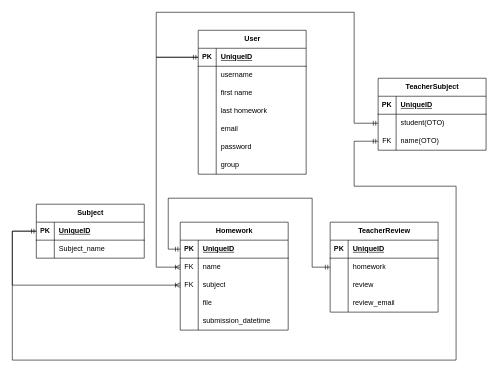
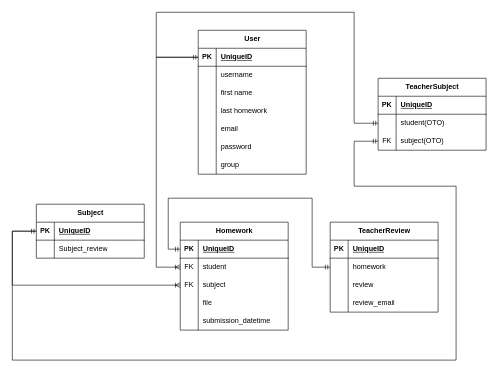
- <mxCell id="72" value="name(OTO)" style="shape=partialRectangle;connectable=0;fillColor=none;top=0;left=0;bottom=0;right=0;align=left;spacingLeft=6;overflow=hidden;whiteSpace=wrap;html=1;" parent="70" vertex="1"><mxGeometry x="30" width="150" height="30" as="geometry"><mxRectangle width="150" height="30" as="alternateBounds" /></mxGeometry></mxCell>
+ <mxCell id="72" value="subject(OTO)" style="shape=partialRectangle;connectable=0;fillColor=none;top=0;left=0;bottom=0;right=0;align=left;spacingLeft=6;overflow=hidden;whiteSpace=wrap;html=1;" parent="70" vertex="1"><mxGeometry x="30" width="150" height="30" as="geometry"><mxRectangle width="150" height="30" as="alternateBounds" /></mxGeometry></mxCell>
- <mxCell id="59" value="Subject_name" style="shape=partialRectangle;connectable=0;fillColor=none;top=0;left=0;bottom=0;right=0;align=left;spacingLeft=6;overflow=hidden;whiteSpace=wrap;html=1;" parent="57" vertex="1"><mxGeometry x="30" width="150" height="30" as="geometry"><mxRectangle width="150" height="30" as="alternateBounds" /></mxGeometry></mxCell>
+ <mxCell id="59" value="Subject_review" style="shape=partialRectangle;connectable=0;fillColor=none;top=0;left=0;bottom=0;right=0;align=left;spacingLeft=6;overflow=hidden;whiteSpace=wrap;html=1;" parent="57" vertex="1"><mxGeometry x="30" width="150" height="30" as="geometry"><mxRectangle width="150" height="30" as="alternateBounds" /></mxGeometry></mxCell>
- <mxCell id="30" value="name" style="shape=partialRectangle;connectable=0;fillColor=none;top=0;left=0;bottom=0;right=0;align=left;spacingLeft=6;overflow=hidden;whiteSpace=wrap;html=1;" parent="28" vertex="1"><mxGeometry x="30" width="150" height="30" as="geometry"><mxRectangle width="150" height="30" as="alternateBounds" /></mxGeometry></mxCell>
+ <mxCell id="30" value="student" style="shape=partialRectangle;connectable=0;fillColor=none;top=0;left=0;bottom=0;right=0;align=left;spacingLeft=6;overflow=hidden;whiteSpace=wrap;html=1;" parent="28" vertex="1"><mxGeometry x="30" width="150" height="30" as="geometry"><mxRectangle width="150" height="30" as="alternateBounds" /></mxGeometry></mxCell>
